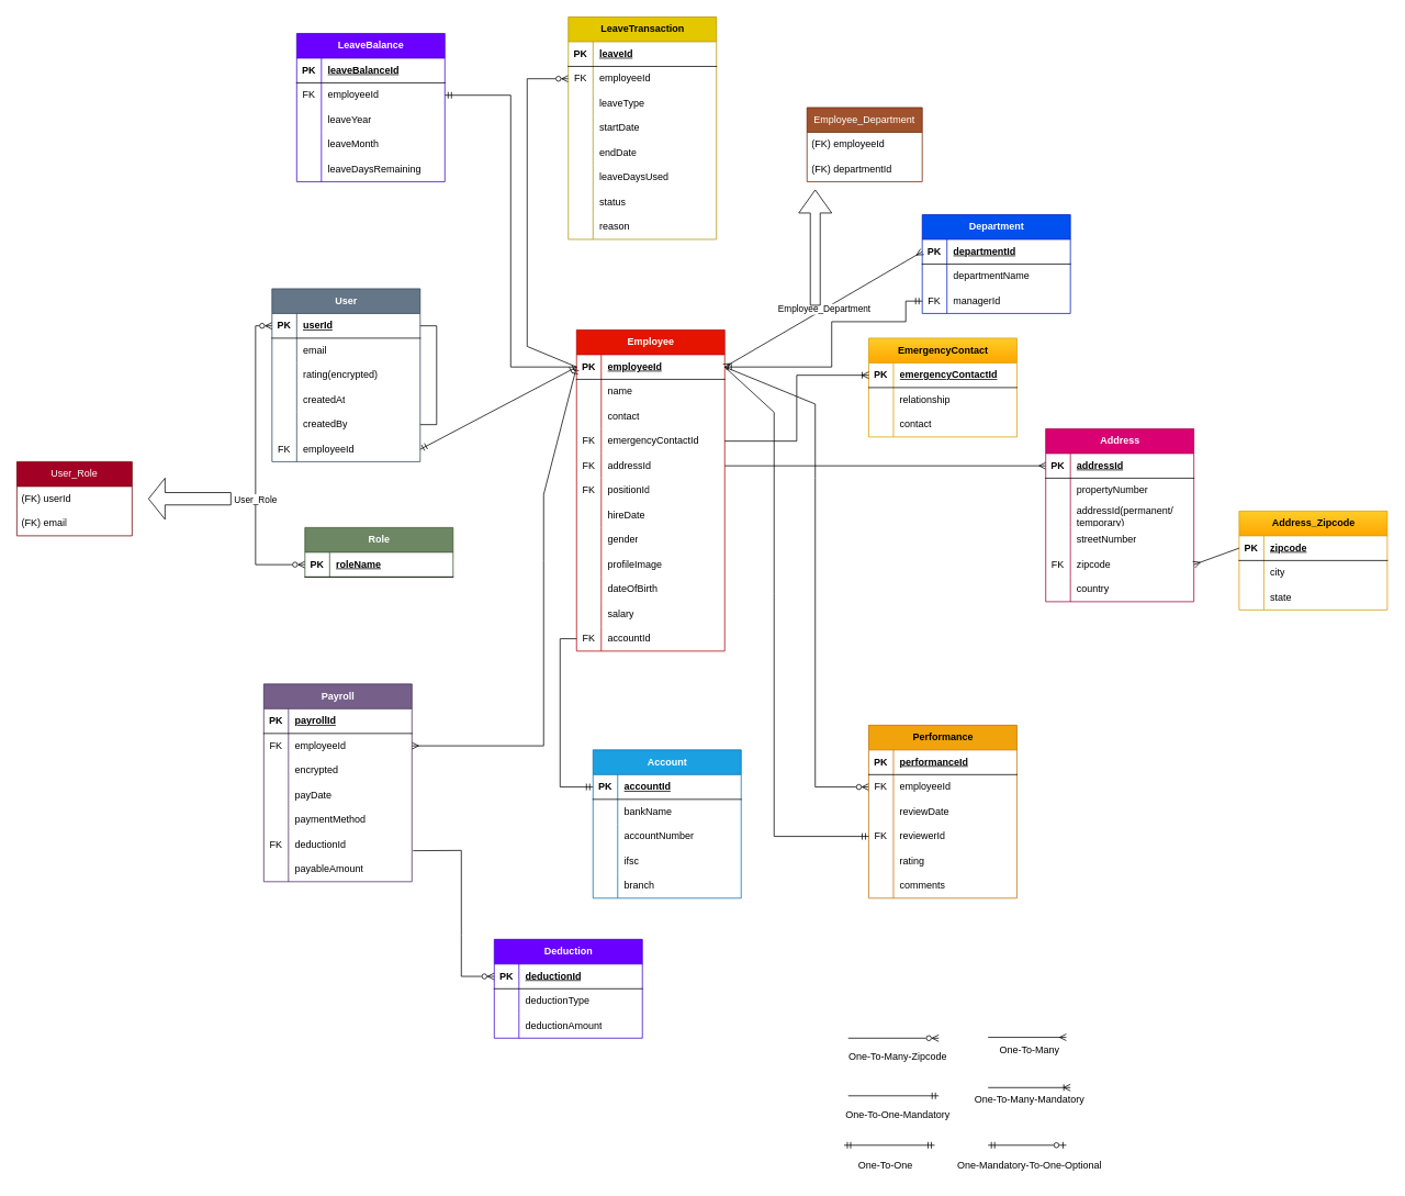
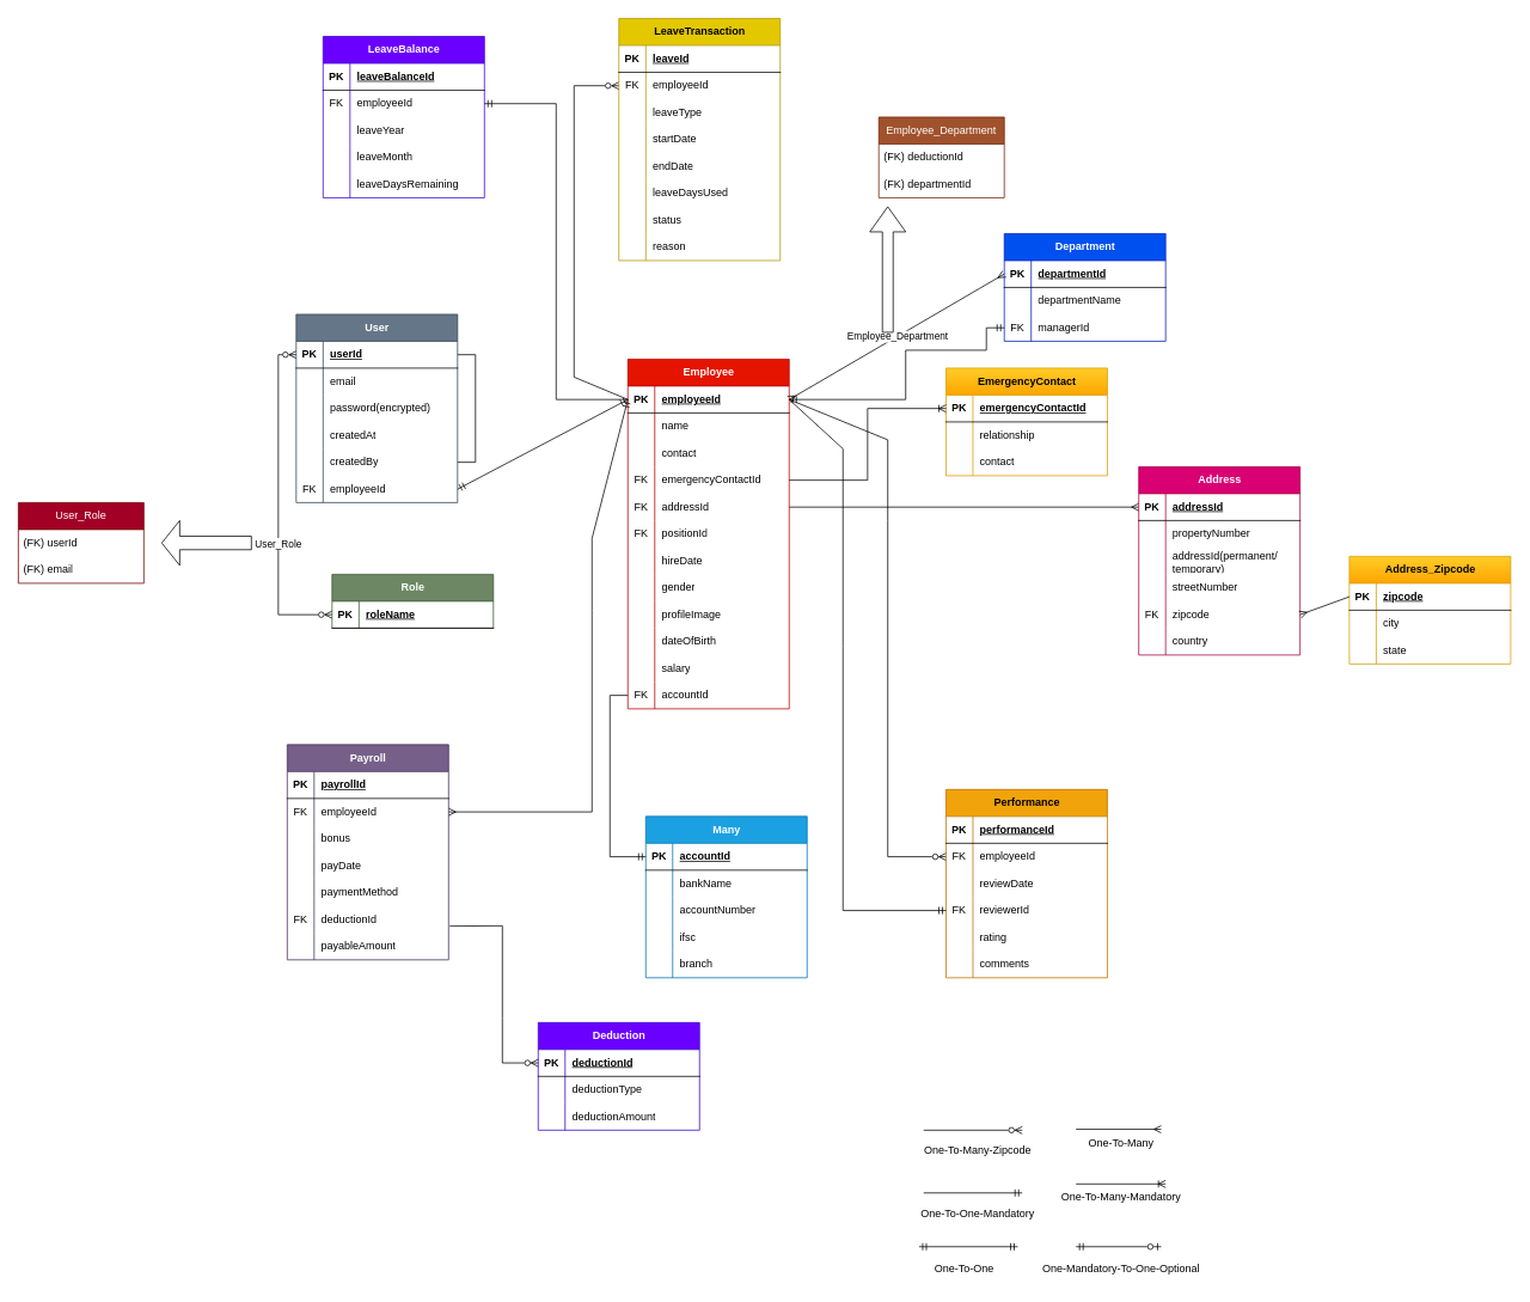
- <mxCell id="17" value="(FK) employeeId" style="text;strokeColor=none;fillColor=none;align=left;verticalAlign=middle;spacingLeft=4;spacingRight=4;overflow=hidden;points=[[0,0.5],[1,0.5]];portConstraint=eastwest;rotatable=0;whiteSpace=wrap;html=1;" parent="16" vertex="1"><mxGeometry y="30" width="140" height="30" as="geometry" /></mxCell>
+ <mxCell id="17" value="(FK) deductionId" style="text;strokeColor=none;fillColor=none;align=left;verticalAlign=middle;spacingLeft=4;spacingRight=4;overflow=hidden;points=[[0,0.5],[1,0.5]];portConstraint=eastwest;rotatable=0;whiteSpace=wrap;html=1;" parent="16" vertex="1"><mxGeometry y="30" width="140" height="30" as="geometry" /></mxCell>
- <mxCell id="28" value="rating(encrypted)" style="shape=partialRectangle;connectable=0;fillColor=none;top=0;left=0;bottom=0;right=0;align=left;spacingLeft=6;overflow=hidden;whiteSpace=wrap;html=1;" parent="26" vertex="1"><mxGeometry x="30" width="150" height="30" as="geometry"><mxRectangle width="150" height="30" as="alternateBounds" /></mxGeometry></mxCell>
+ <mxCell id="28" value="password(encrypted)" style="shape=partialRectangle;connectable=0;fillColor=none;top=0;left=0;bottom=0;right=0;align=left;spacingLeft=6;overflow=hidden;whiteSpace=wrap;html=1;" parent="26" vertex="1"><mxGeometry x="30" width="150" height="30" as="geometry"><mxRectangle width="150" height="30" as="alternateBounds" /></mxGeometry></mxCell>
- <mxCell id="125" value="Account" style="shape=table;startSize=30;container=1;collapsible=1;childLayout=tableLayout;fixedRows=1;rowLines=0;fontStyle=1;align=center;resizeLast=1;html=1;fillColor=#1ba1e2;fontColor=#ffffff;strokeColor=#006EAF;" parent="1" vertex="1"><mxGeometry x="720" y="910" width="180" height="180" as="geometry" /></mxCell>
+ <mxCell id="125" value="Many" style="shape=table;startSize=30;container=1;collapsible=1;childLayout=tableLayout;fixedRows=1;rowLines=0;fontStyle=1;align=center;resizeLast=1;html=1;fillColor=#1ba1e2;fontColor=#ffffff;strokeColor=#006EAF;" parent="1" vertex="1"><mxGeometry x="720" y="910" width="180" height="180" as="geometry" /></mxCell>
- <mxCell id="187" value="encrypted" style="shape=partialRectangle;connectable=0;fillColor=none;top=0;left=0;bottom=0;right=0;align=left;spacingLeft=6;overflow=hidden;whiteSpace=wrap;html=1;" parent="185" vertex="1"><mxGeometry x="30" width="150" height="30" as="geometry"><mxRectangle width="150" height="30" as="alternateBounds" /></mxGeometry></mxCell>
+ <mxCell id="187" value="bonus" style="shape=partialRectangle;connectable=0;fillColor=none;top=0;left=0;bottom=0;right=0;align=left;spacingLeft=6;overflow=hidden;whiteSpace=wrap;html=1;" parent="185" vertex="1"><mxGeometry x="30" width="150" height="30" as="geometry"><mxRectangle width="150" height="30" as="alternateBounds" /></mxGeometry></mxCell>
